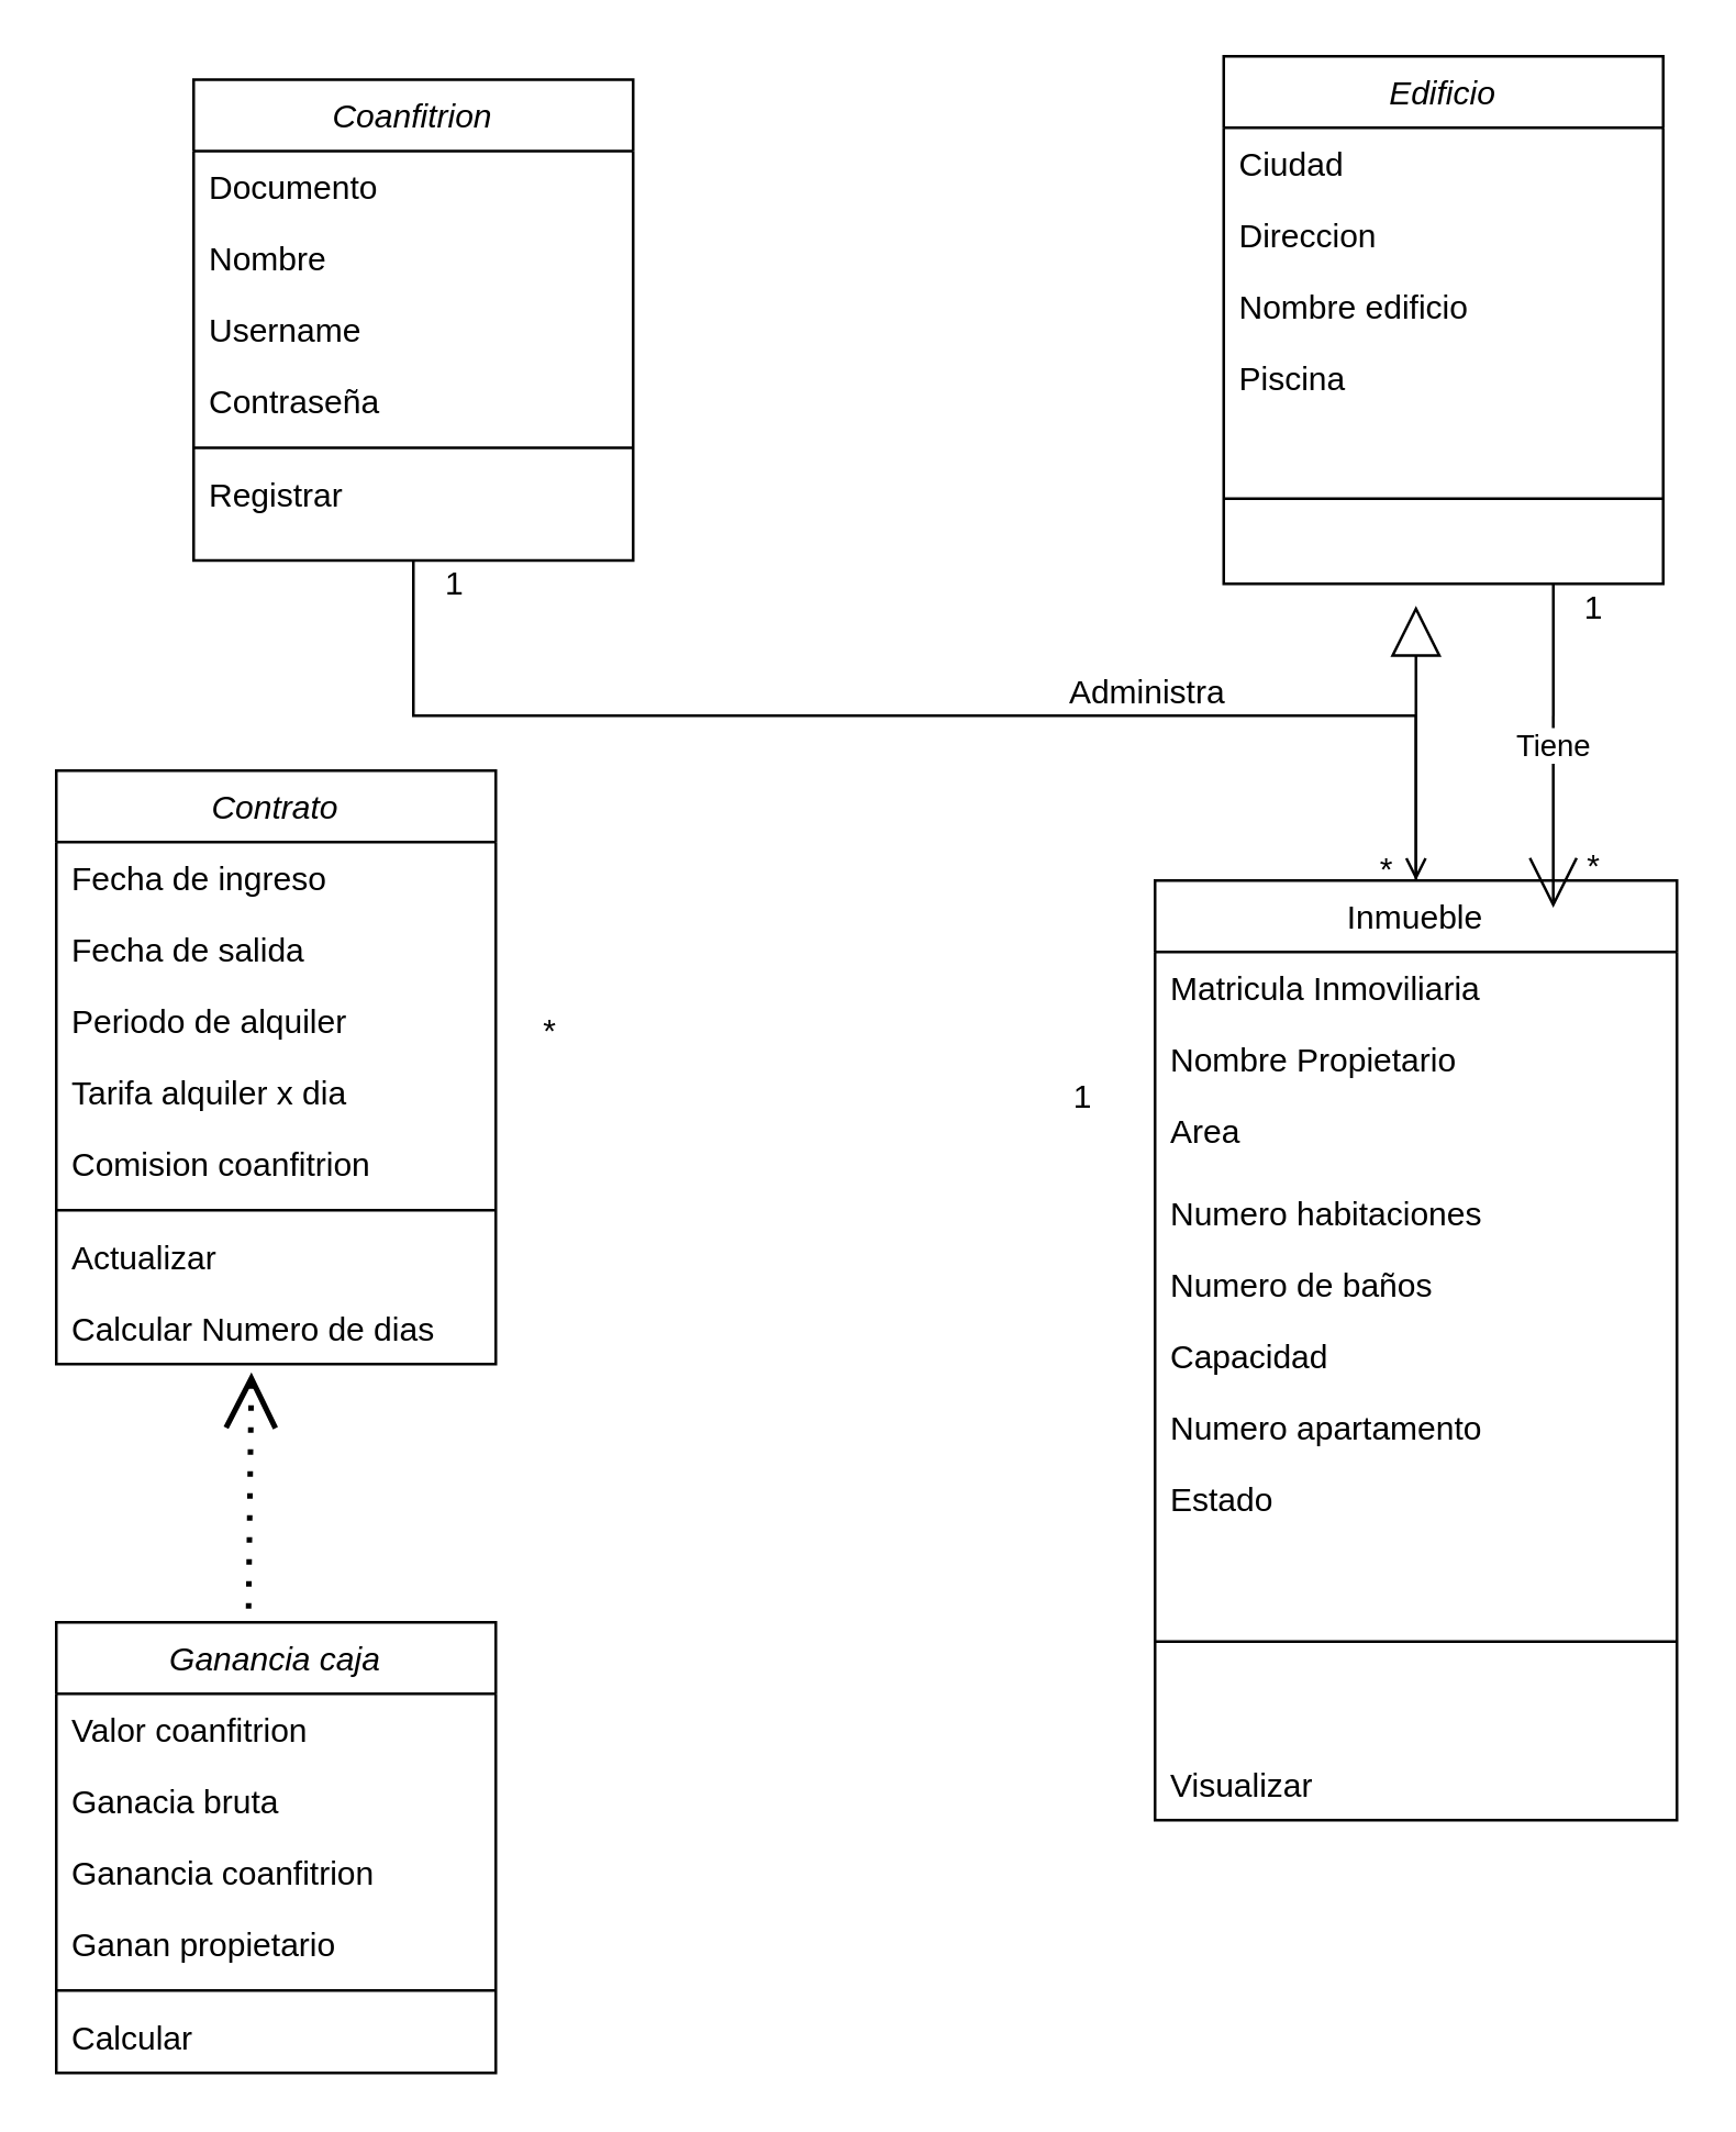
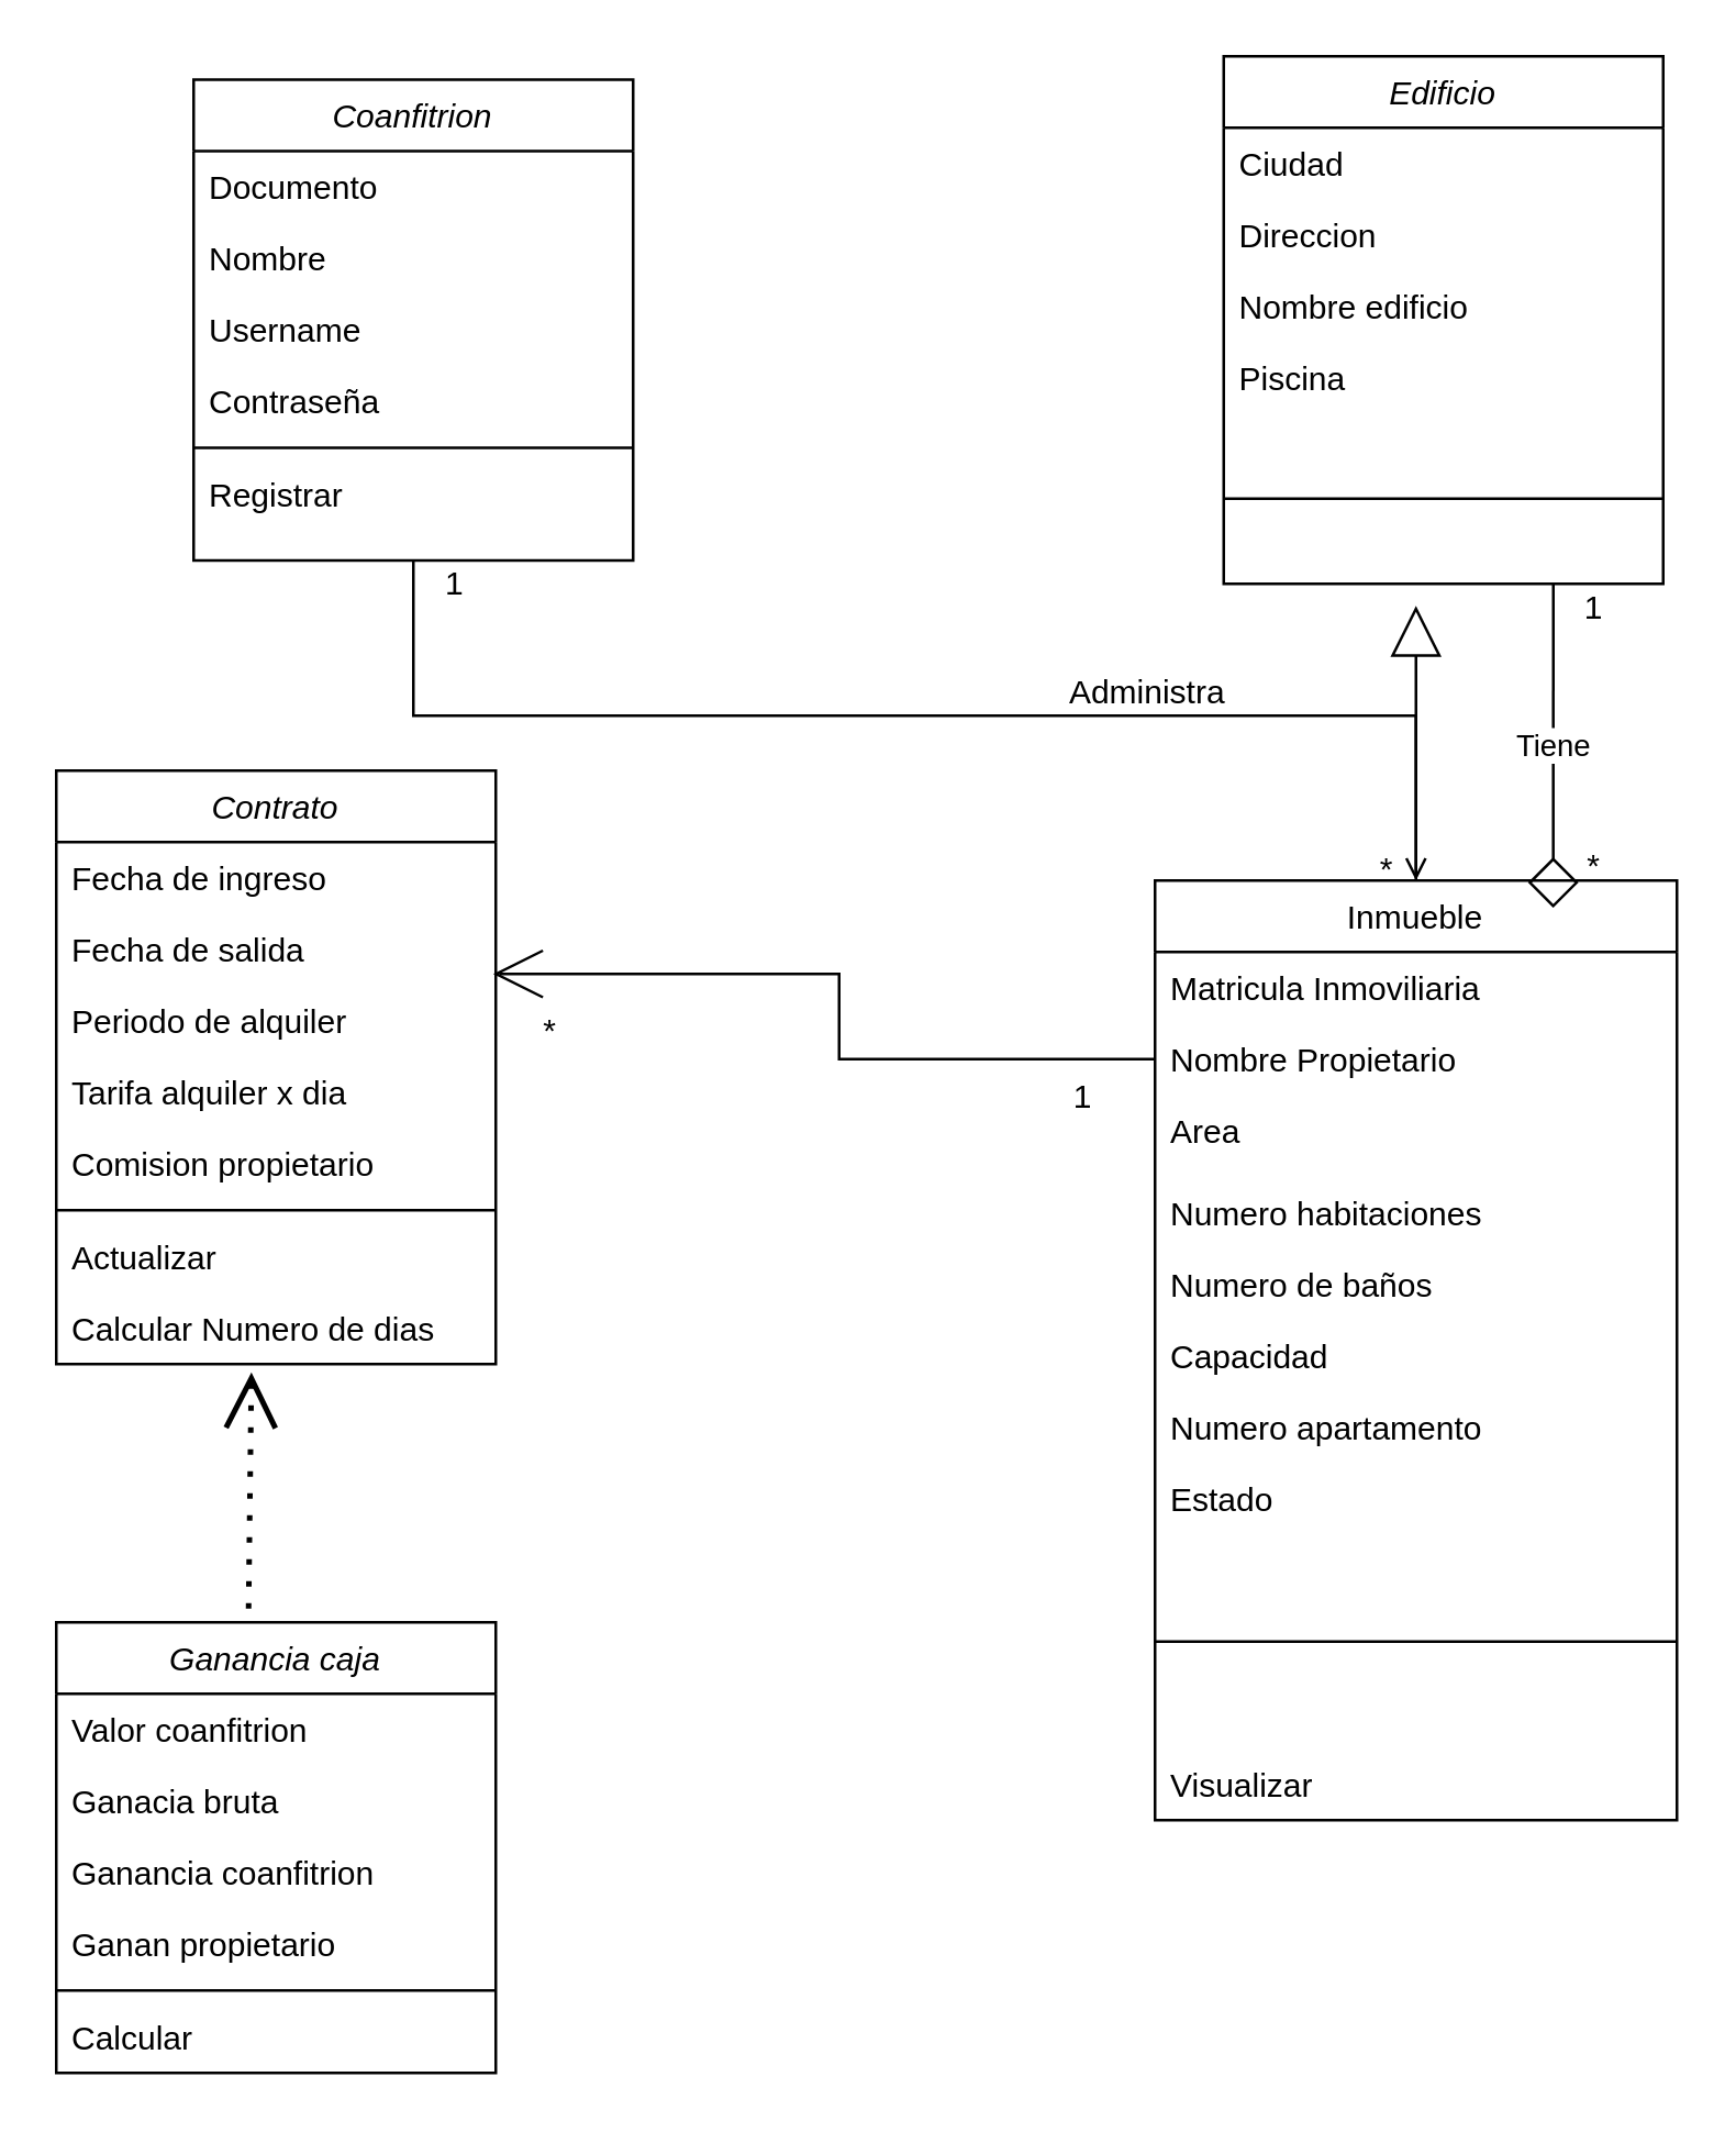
- <mxCell id="25" value="Tiene" style="edgeStyle=orthogonalEdgeStyle;rounded=0;orthogonalLoop=1;jettySize=auto;html=1;exitX=0.75;exitY=1;exitDx=0;exitDy=0;entryX=0.763;entryY=0.029;entryDx=0;entryDy=0;entryPerimeter=0;strokeWidth=1;endArrow=open;endFill=0;endSize=16;" parent="1" source="26" target="10" edge="1"><mxGeometry relative="1" as="geometry" /></mxCell>
+ <mxCell id="25" value="Tiene" style="edgeStyle=orthogonalEdgeStyle;rounded=0;orthogonalLoop=1;jettySize=auto;html=1;exitX=0.75;exitY=1;exitDx=0;exitDy=0;entryX=0.763;entryY=0.029;entryDx=0;entryDy=0;entryPerimeter=0;strokeWidth=1;endArrow=diamond;endFill=0;endSize=16;" parent="1" source="26" target="10" edge="1"><mxGeometry relative="1" as="geometry" /></mxCell>
+ <mxCell id="51" style="edgeStyle=orthogonalEdgeStyle;rounded=0;orthogonalLoop=1;jettySize=auto;html=1;exitX=0;exitY=0.5;exitDx=0;exitDy=0;entryX=0.994;entryY=-0.154;entryDx=0;entryDy=0;entryPerimeter=0;strokeWidth=1;endArrow=open;endFill=0;endSize=16;" parent="1" source="12" target="35" edge="1"><mxGeometry relative="1" as="geometry" /></mxCell>
- <mxCell id="37" value="Comision coanfitrion" style="text;align=left;verticalAlign=top;spacingLeft=4;spacingRight=4;overflow=hidden;rotatable=0;points=[[0,0.5],[1,0.5]];portConstraint=eastwest;rounded=0;shadow=0;html=0;" parent="32" vertex="1"><mxGeometry y="130" width="160" height="26" as="geometry" /></mxCell>
+ <mxCell id="37" value="Comision propietario" style="text;align=left;verticalAlign=top;spacingLeft=4;spacingRight=4;overflow=hidden;rotatable=0;points=[[0,0.5],[1,0.5]];portConstraint=eastwest;rounded=0;shadow=0;html=0;" parent="32" vertex="1"><mxGeometry y="130" width="160" height="26" as="geometry" /></mxCell>
